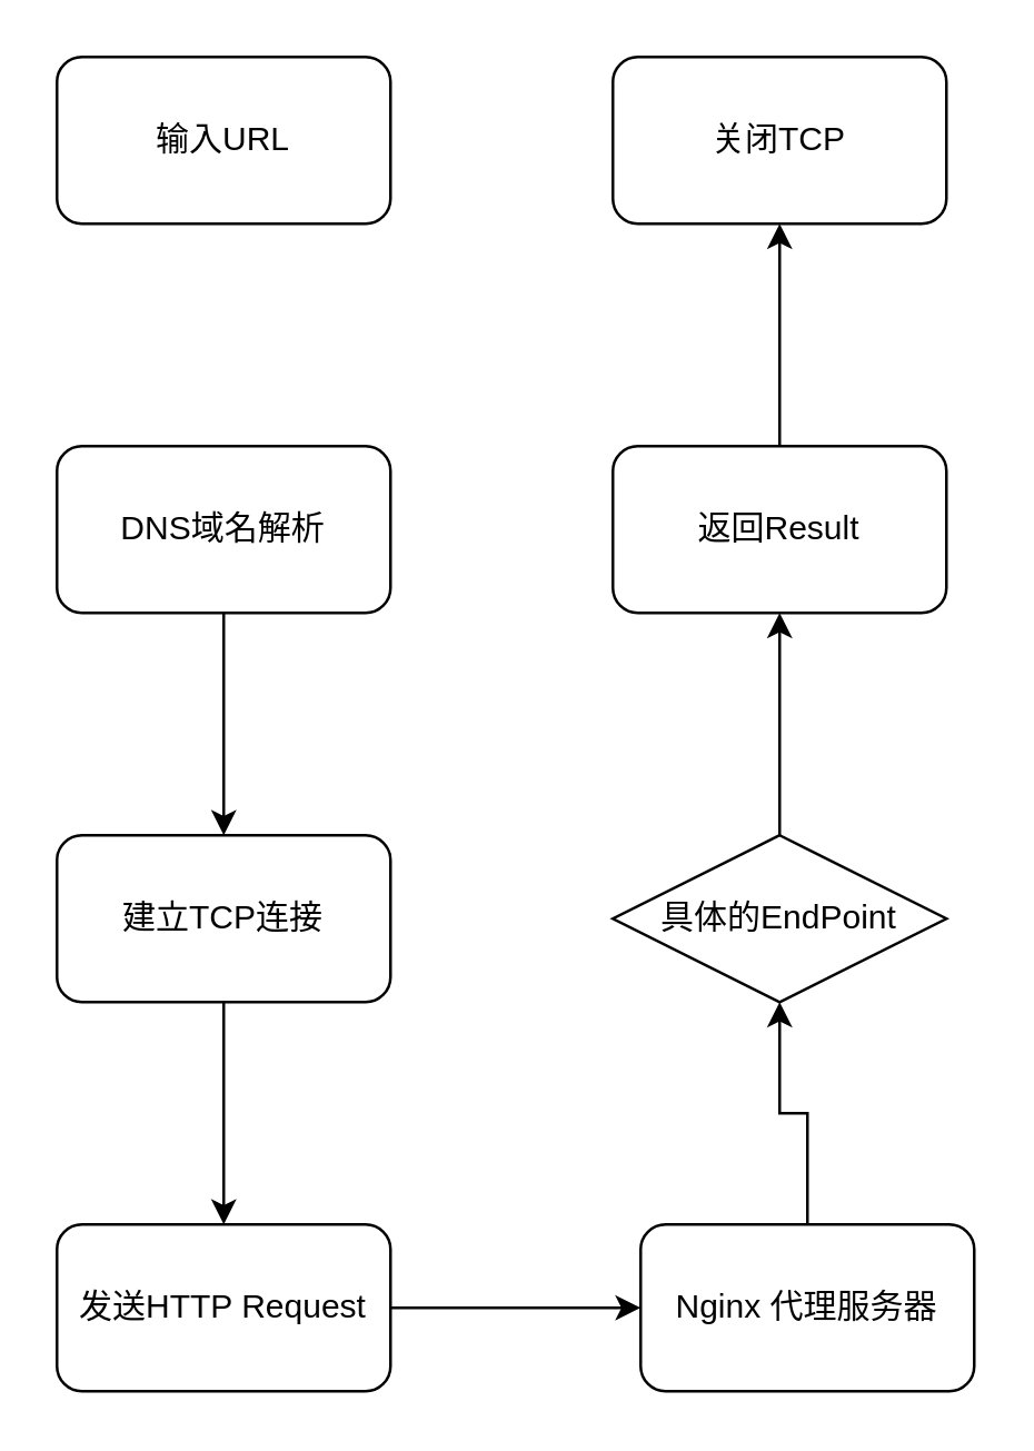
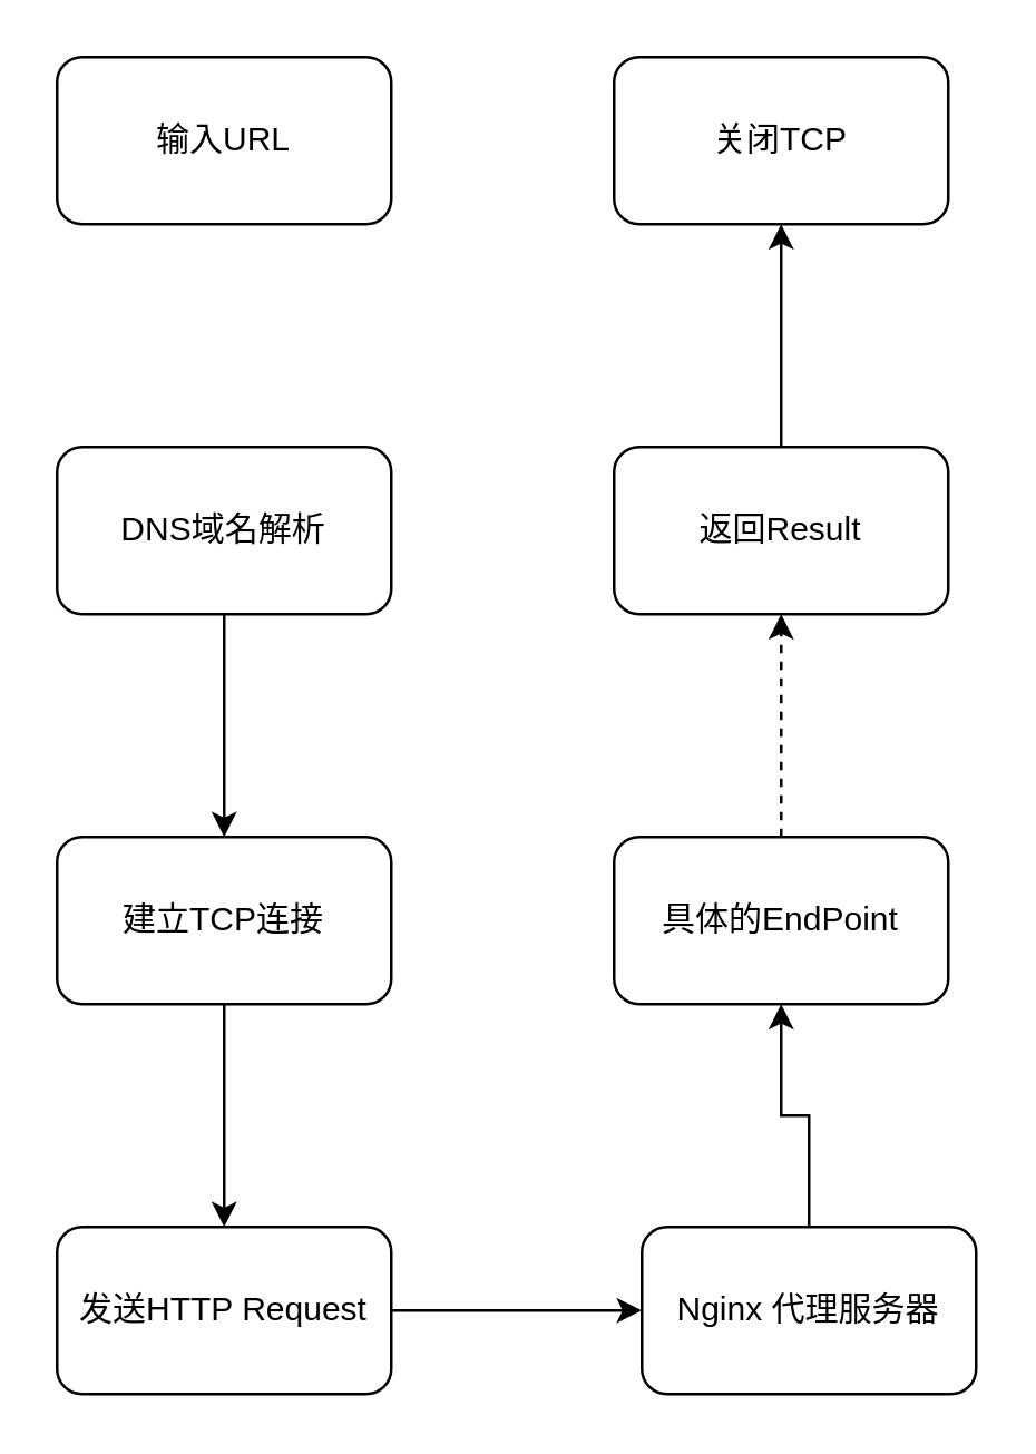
- <mxCell id="11" value="" style="edgeStyle=orthogonalEdgeStyle;rounded=0;orthogonalLoop=1;jettySize=auto;html=1;" edge="1" parent="1" source="12" target="14"><mxGeometry relative="1" as="geometry" /></mxCell>
+ <mxCell id="11" value="" style="edgeStyle=orthogonalEdgeStyle;rounded=0;orthogonalLoop=1;jettySize=auto;html=1;dashed=1;" edge="1" parent="1" source="12" target="14"><mxGeometry relative="1" as="geometry" /></mxCell>
- <mxCell id="12" value="具体的EndPoint" style="rhombus;whiteSpace=wrap;html=1;" vertex="1" parent="1"><mxGeometry x="220" y="300" width="120" height="60" as="geometry" /></mxCell>
+ <mxCell id="12" value="具体的EndPoint" style="whiteSpace=wrap;html=1;rounded=1;" vertex="1" parent="1"><mxGeometry x="220" y="300" width="120" height="60" as="geometry" /></mxCell>
